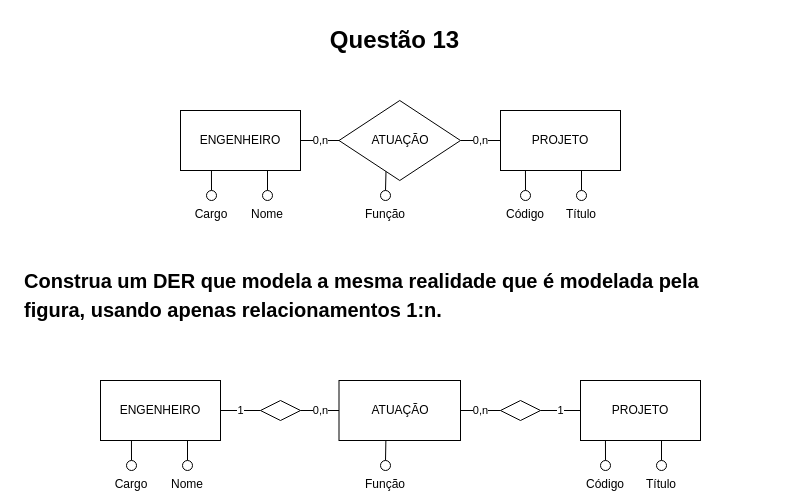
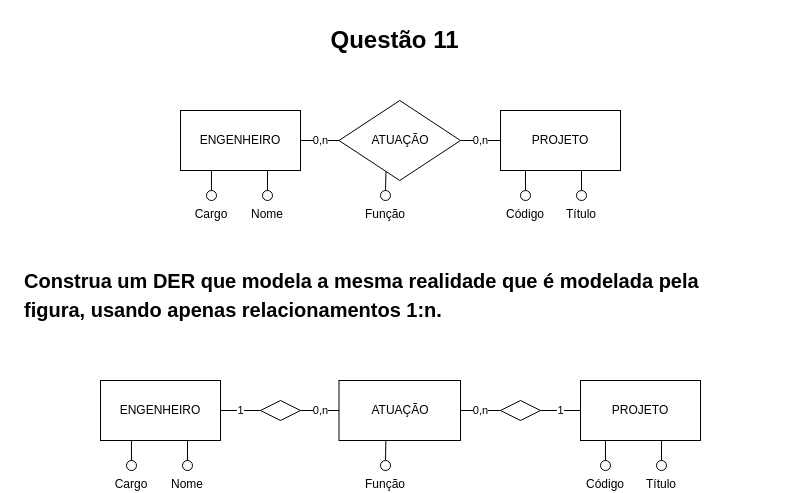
- <mxCell id="3" value="&lt;h1&gt;Questão 13&lt;/h1&gt;" style="text;html=1;strokeColor=none;fillColor=none;spacing=5;spacingTop=-20;whiteSpace=wrap;overflow=hidden;rounded=0;align=center;verticalAlign=top;" parent="1" vertex="1"><mxGeometry x="20" y="20" width="749" height="40" as="geometry" /></mxCell>
+ <mxCell id="3" value="&lt;h1&gt;Questão 11&lt;/h1&gt;" style="text;html=1;strokeColor=none;fillColor=none;spacing=5;spacingTop=-20;whiteSpace=wrap;overflow=hidden;rounded=0;align=center;verticalAlign=top;" parent="1" vertex="1"><mxGeometry x="20" y="20" width="749" height="40" as="geometry" /></mxCell>
